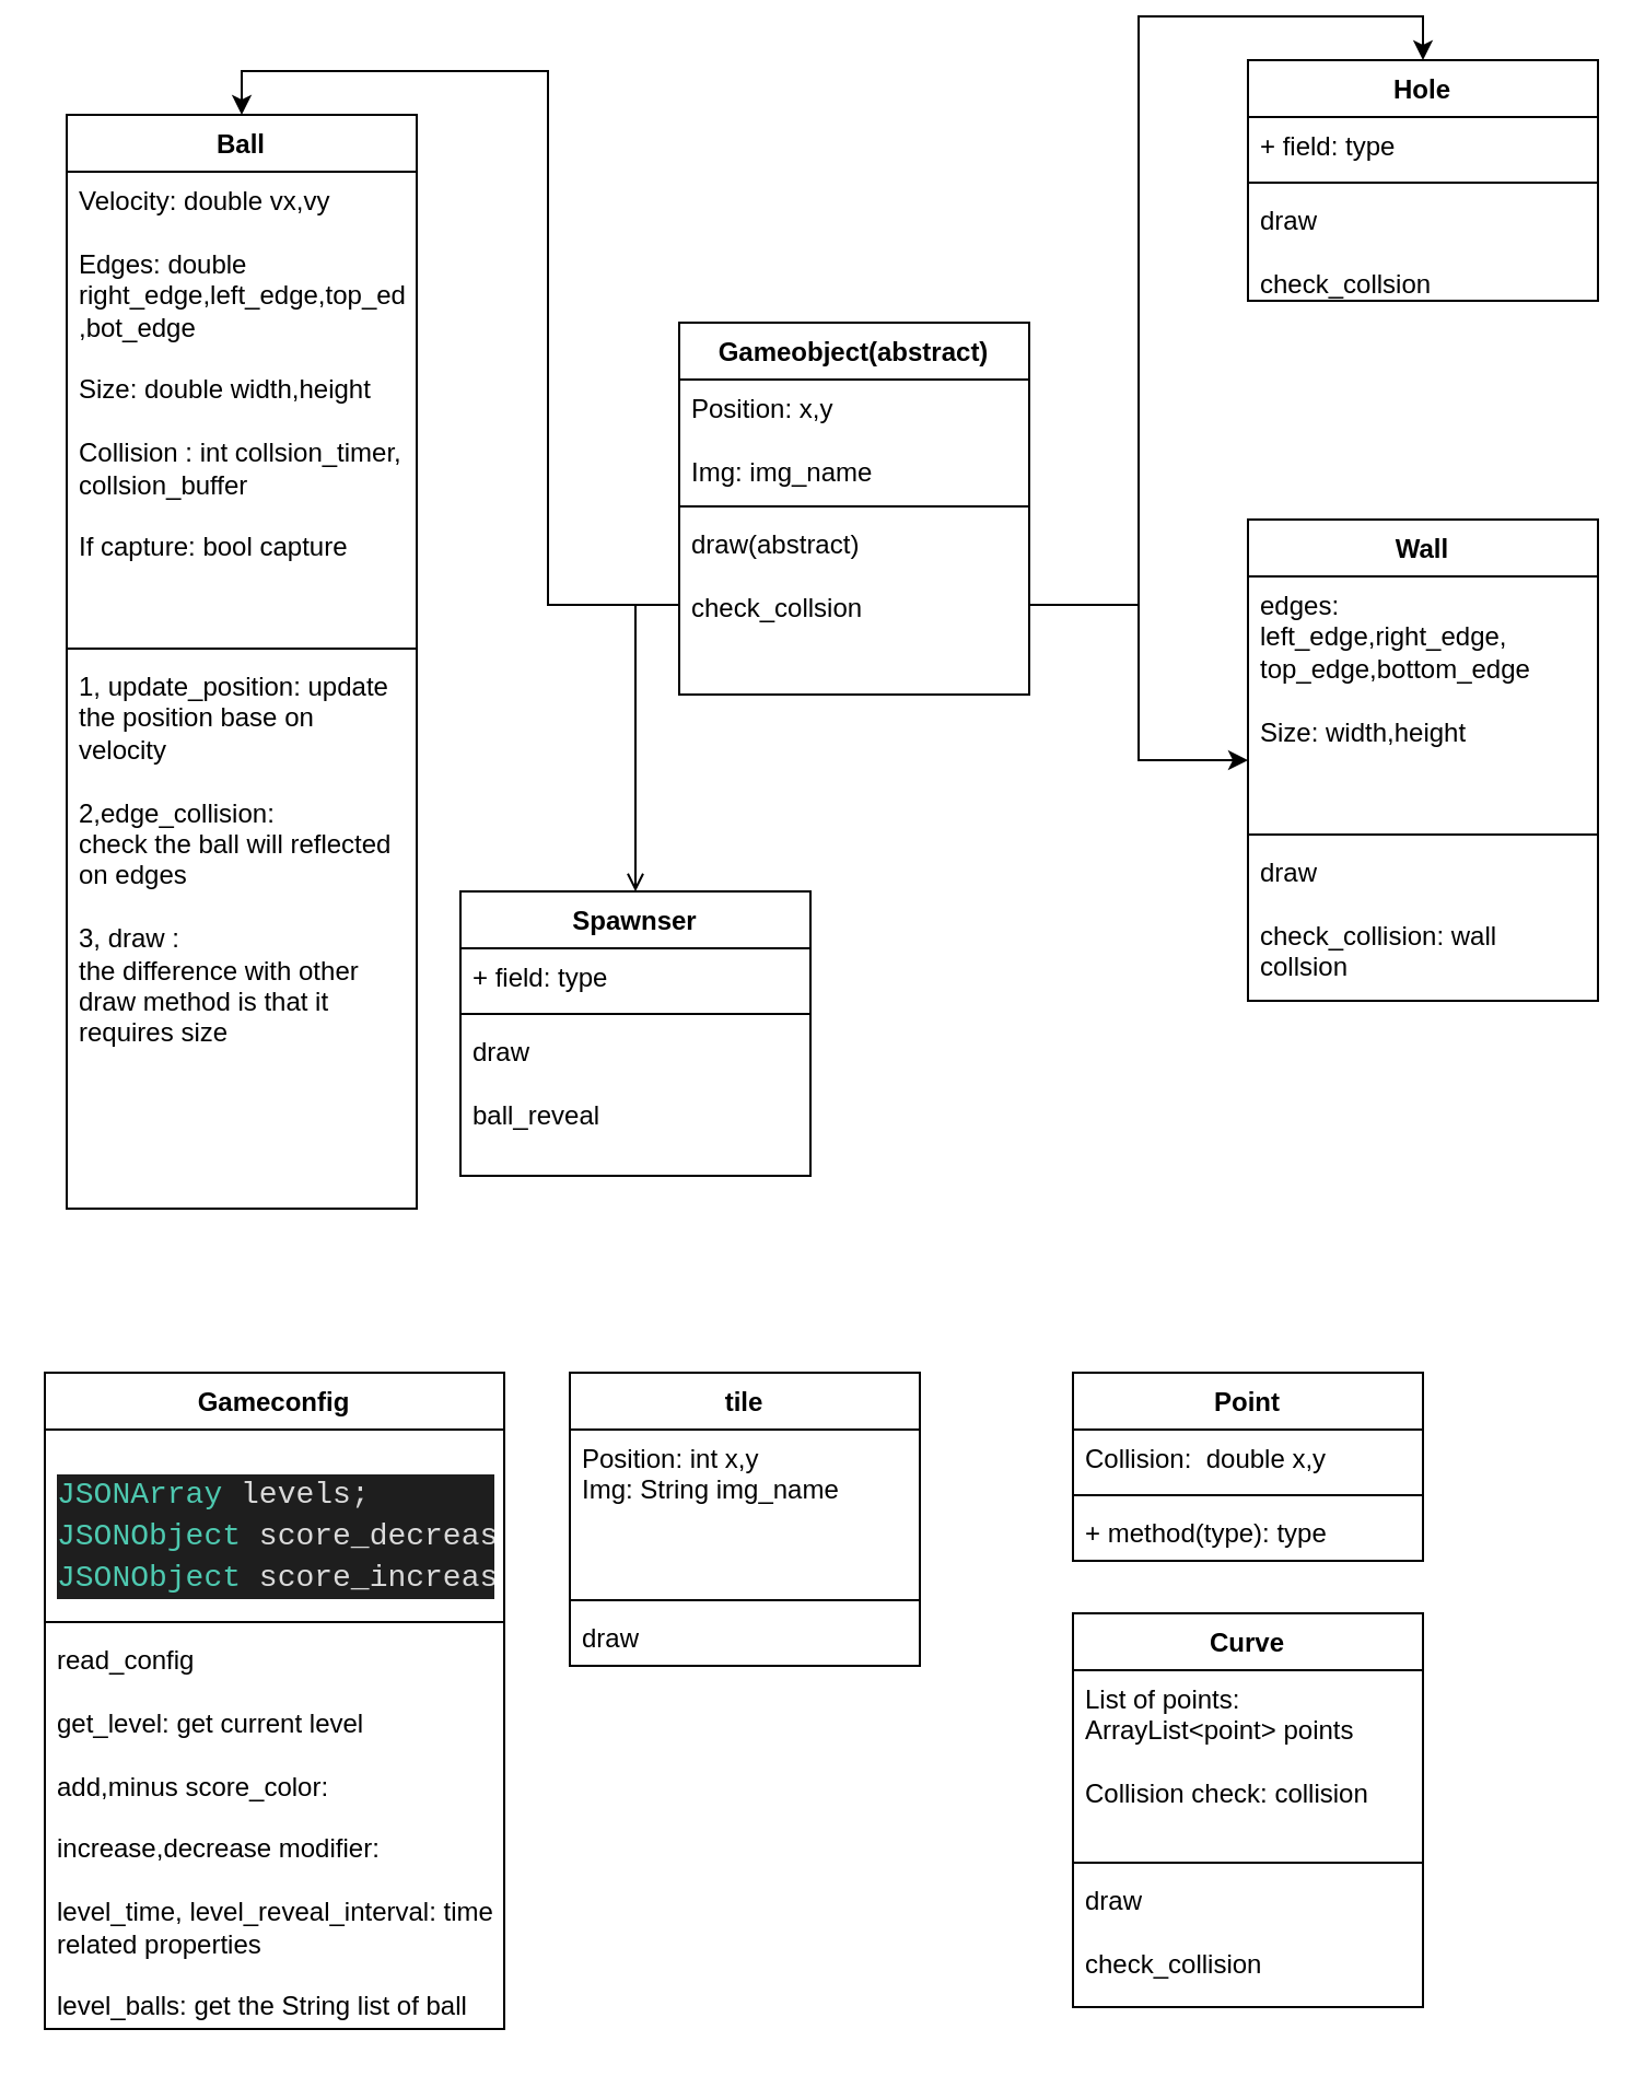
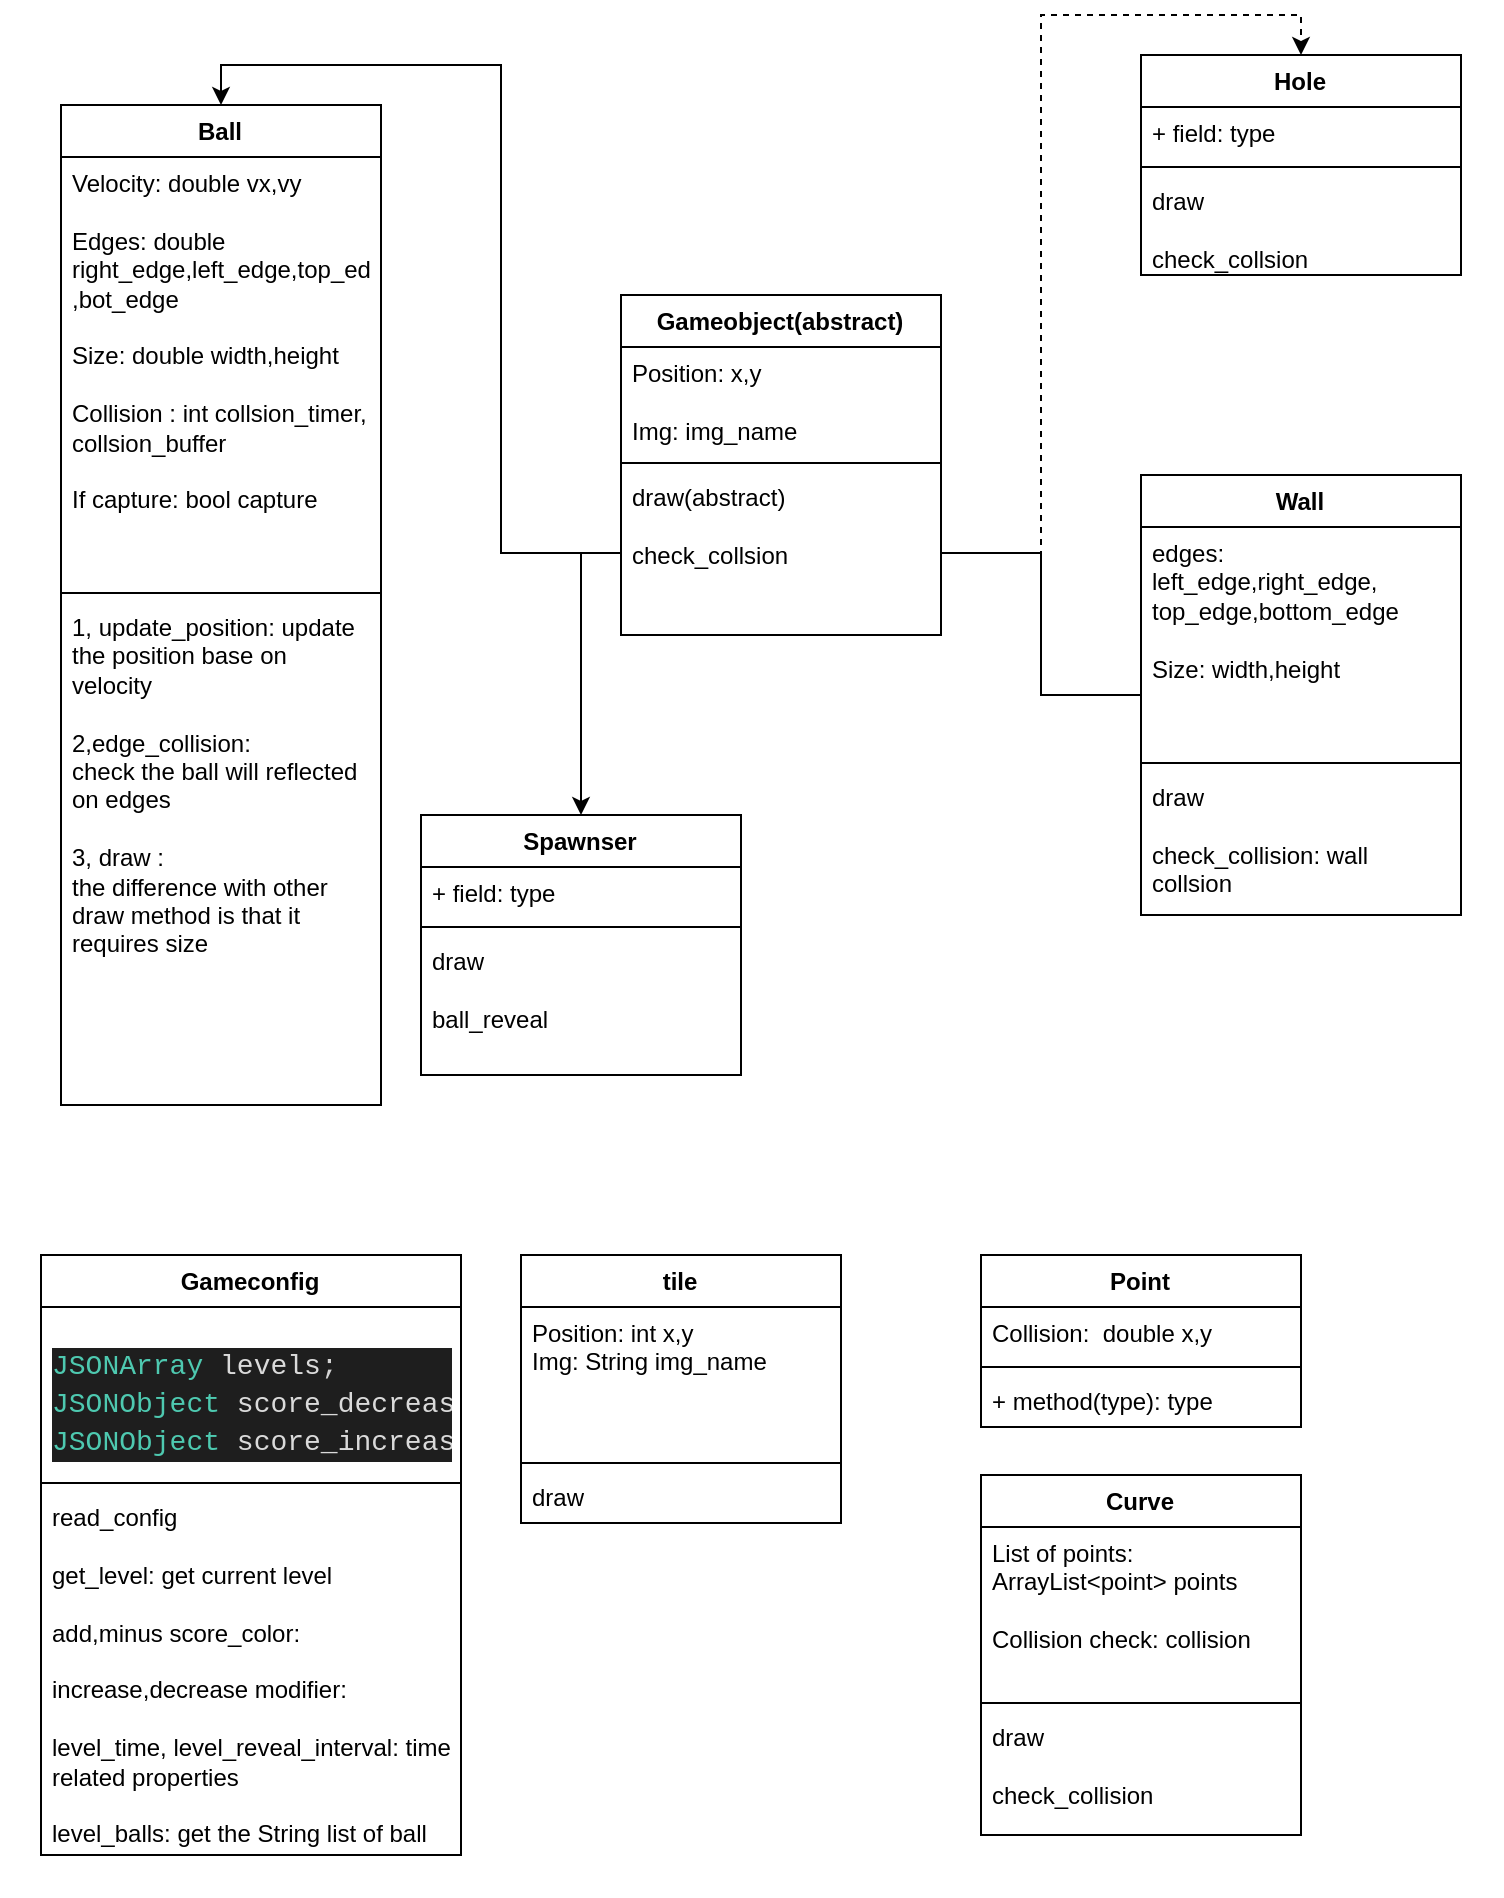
- <mxCell id="20" style="edgeStyle=orthogonalEdgeStyle;rounded=0;orthogonalLoop=1;jettySize=auto;html=1;entryX=0.5;entryY=0;entryDx=0;entryDy=0;" edge="1" parent="1" source="17" target="10"><mxGeometry relative="1" as="geometry" /></mxCell>
+ <mxCell id="20" style="edgeStyle=orthogonalEdgeStyle;rounded=0;orthogonalLoop=1;jettySize=auto;html=1;entryX=0.5;entryY=0;entryDx=0;entryDy=0;dashed=1;" edge="1" parent="1" source="17" target="10"><mxGeometry relative="1" as="geometry" /></mxCell>
- <mxCell id="19" style="edgeStyle=orthogonalEdgeStyle;rounded=0;orthogonalLoop=1;jettySize=auto;html=1;" edge="1" parent="1" source="17" target="6"><mxGeometry relative="1" as="geometry" /></mxCell>
+ <mxCell id="19" style="edgeStyle=orthogonalEdgeStyle;rounded=0;orthogonalLoop=1;jettySize=auto;html=1;endArrow=none;" edge="1" parent="1" source="17" target="6"><mxGeometry relative="1" as="geometry" /></mxCell>
- <mxCell id="25" style="edgeStyle=orthogonalEdgeStyle;rounded=0;orthogonalLoop=1;jettySize=auto;html=1;entryX=0.5;entryY=0;entryDx=0;entryDy=0;endArrow=open;" edge="1" parent="1" source="17" target="21"><mxGeometry relative="1" as="geometry" /></mxCell>
+ <mxCell id="25" style="edgeStyle=orthogonalEdgeStyle;rounded=0;orthogonalLoop=1;jettySize=auto;html=1;entryX=0.5;entryY=0;entryDx=0;entryDy=0;" edge="1" parent="1" source="17" target="21"><mxGeometry relative="1" as="geometry" /></mxCell>
